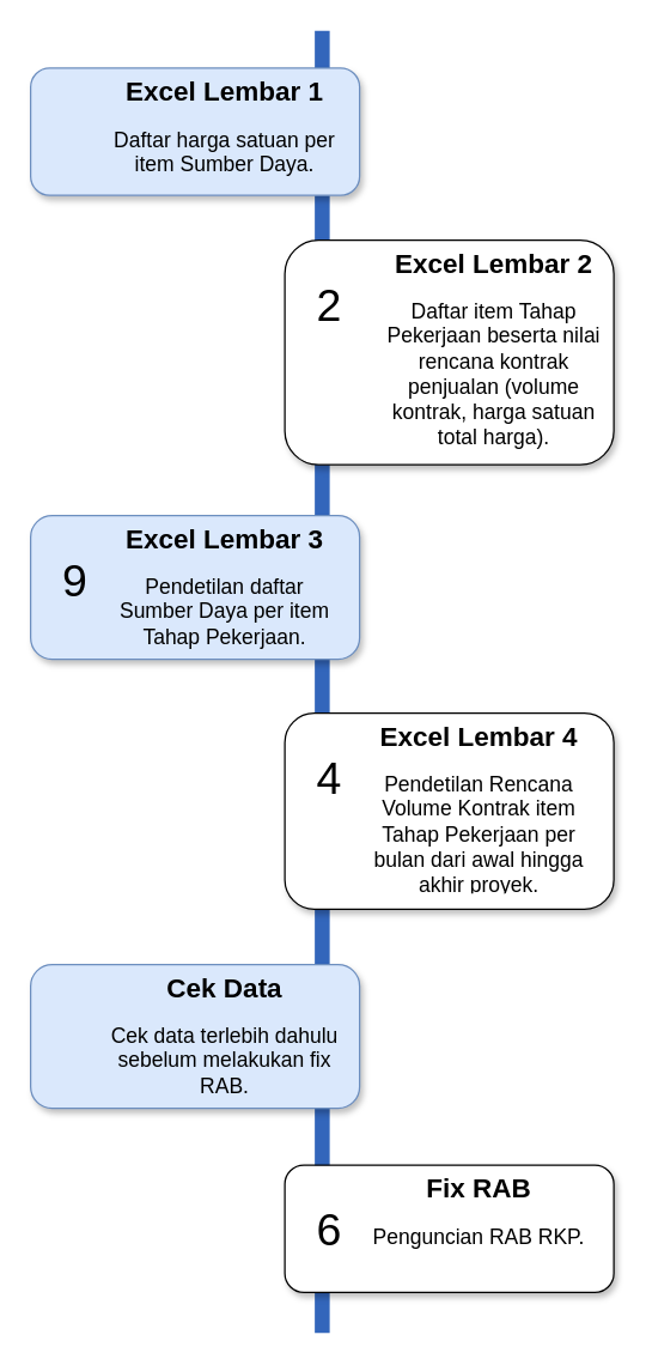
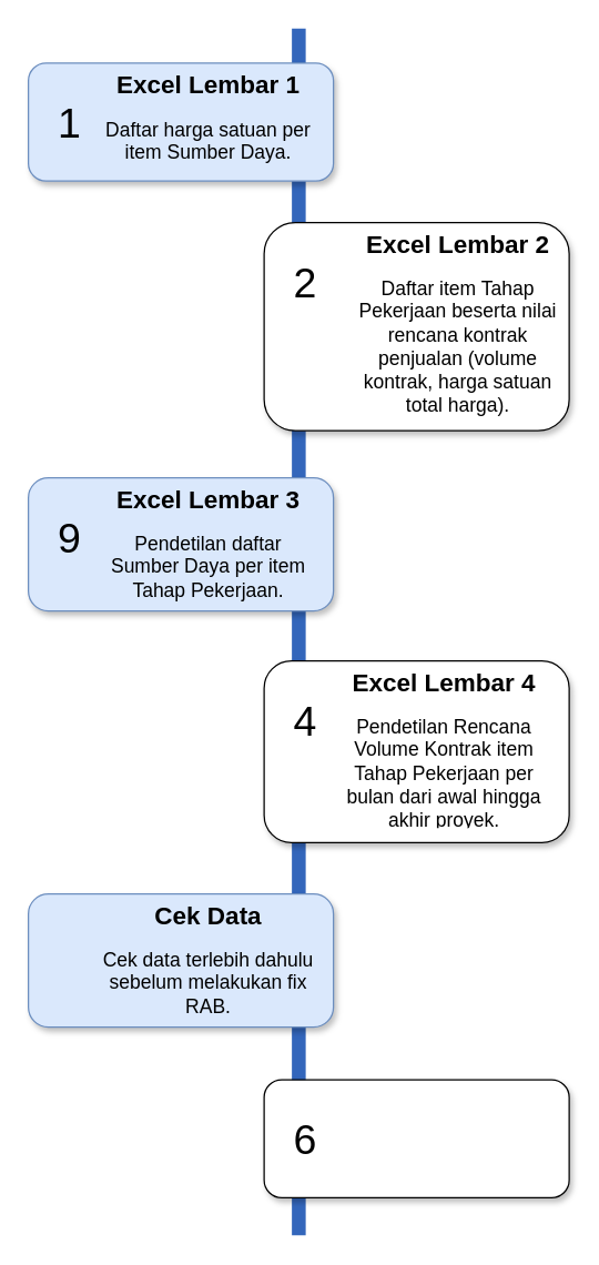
+ <mxCell id="4" value="1" style="text;html=1;strokeColor=none;fillColor=none;align=center;verticalAlign=middle;whiteSpace=wrap;fontSize=30;fontColor=#000000;" parent="1" vertex="1"><mxGeometry x="30" y="78" width="40" height="20" as="geometry" /></mxCell>
- <mxCell id="19" value="&lt;h1&gt;Fix RAB&lt;br&gt;&lt;/h1&gt;&lt;p&gt;&lt;font style=&quot;font-size: 14px&quot;&gt;Penguncian RAB RKP.&lt;/font&gt;&lt;br&gt;&lt;/p&gt;" style="text;html=1;spacing=5;spacingTop=-20;whiteSpace=wrap;overflow=hidden;strokeColor=none;strokeWidth=4;fillColor=none;gradientColor=#007FFF;fontSize=9;fontColor=#000000;align=center;" parent="1" vertex="1"><mxGeometry x="240" y="782" width="160" height="77" as="geometry" /></mxCell>
